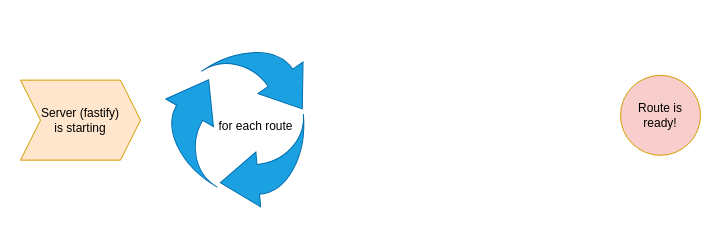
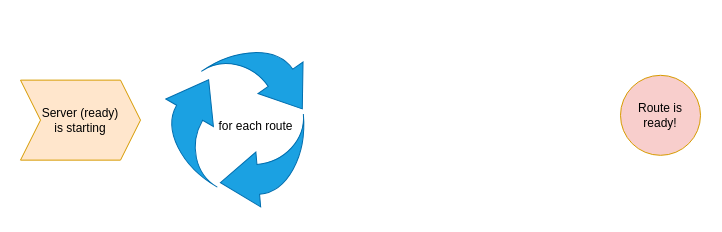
- <mxCell id="2" value="Server (fastify)&lt;br&gt;is starting" style="shape=step;perimeter=stepPerimeter;whiteSpace=wrap;html=1;fixedSize=1;fillColor=#ffe6cc;strokeColor=#d79b00;" parent="1" vertex="1"><mxGeometry x="20" y="79.64" width="120" height="80" as="geometry" /></mxCell>
+ <mxCell id="2" value="Server (ready)&lt;br&gt;is starting" style="shape=step;perimeter=stepPerimeter;whiteSpace=wrap;html=1;fixedSize=1;fillColor=#ffe6cc;strokeColor=#d79b00;" parent="1" vertex="1"><mxGeometry x="20" y="79.64" width="120" height="80" as="geometry" /></mxCell>
